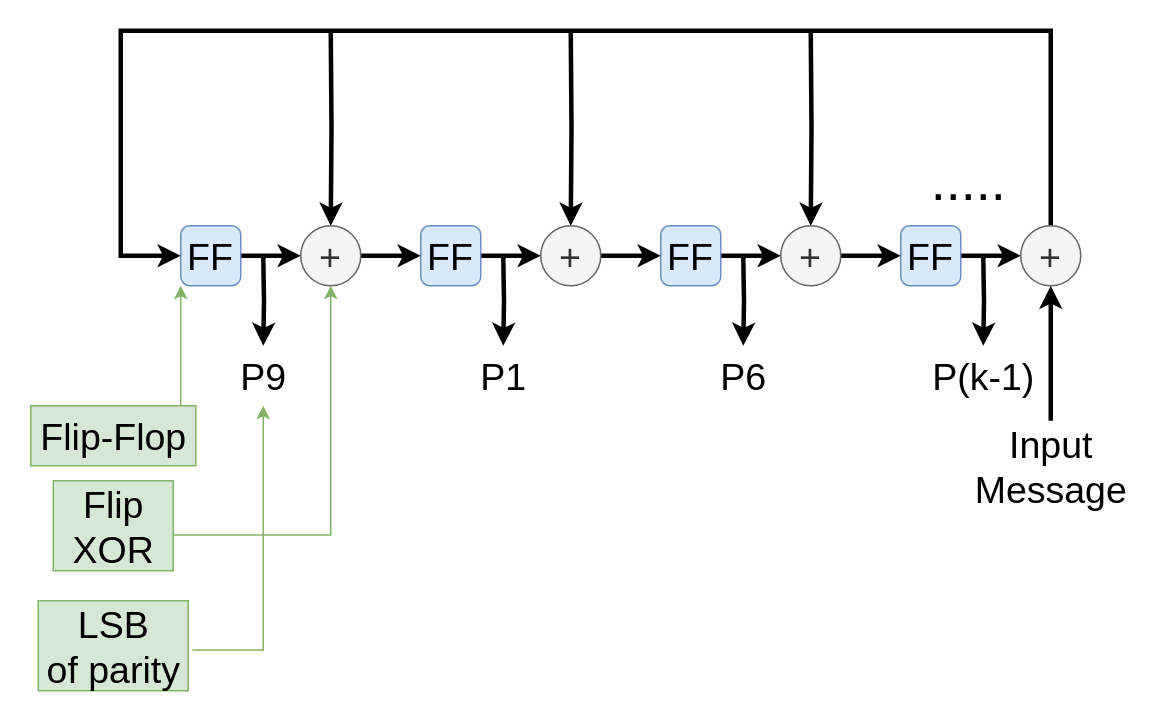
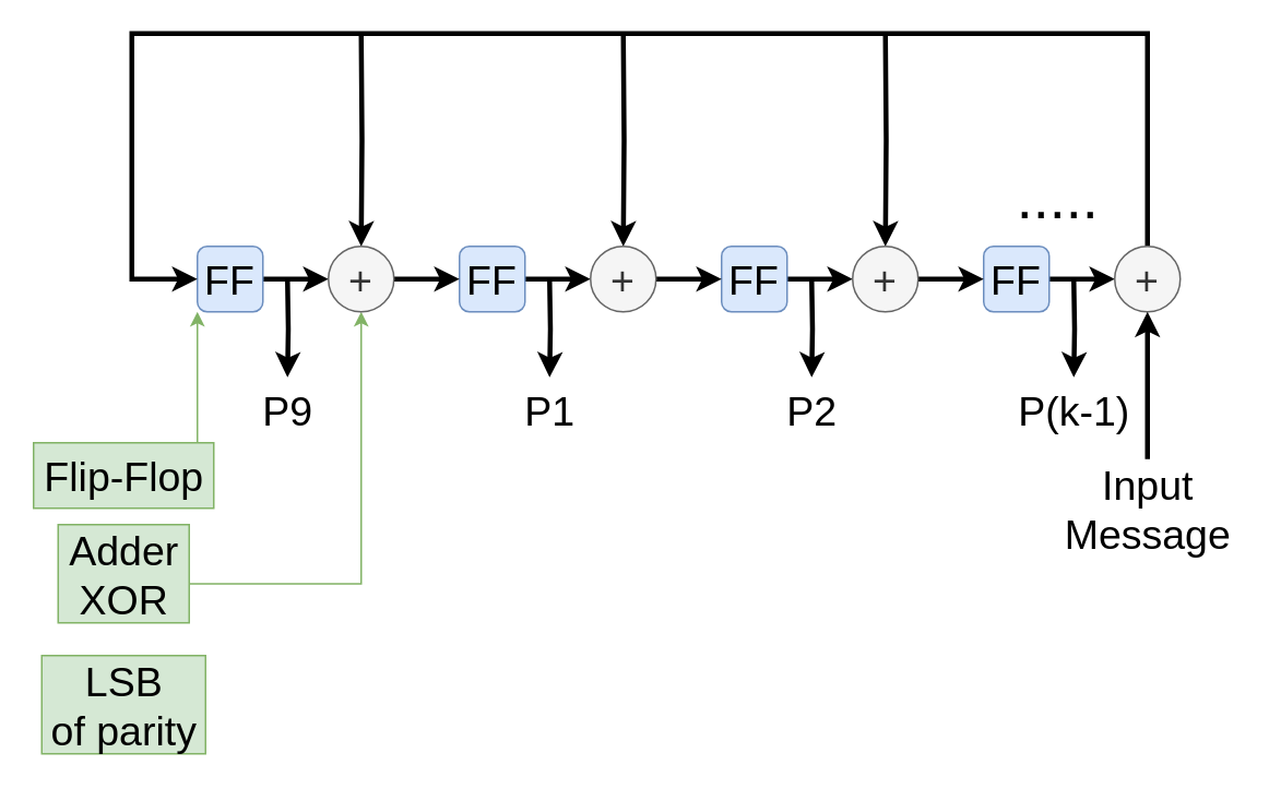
- <mxCell id="31" value="P6" style="text;html=1;align=center;verticalAlign=middle;resizable=0;points=[];autosize=1;fontSize=25;" vertex="1" parent="1"><mxGeometry x="470" y="230" width="50" height="40" as="geometry" /></mxCell>
+ <mxCell id="31" value="P2" style="text;html=1;align=center;verticalAlign=middle;resizable=0;points=[];autosize=1;fontSize=25;" vertex="1" parent="1"><mxGeometry x="470" y="230" width="50" height="40" as="geometry" /></mxCell>
- <mxCell id="36" value="Flip&lt;br&gt;XOR" style="text;html=1;align=center;verticalAlign=middle;resizable=0;points=[];autosize=1;fontSize=25;fillColor=#d5e8d4;strokeColor=#82b366;" vertex="1" parent="1"><mxGeometry x="35" y="320" width="80" height="60" as="geometry" /></mxCell>
+ <mxCell id="36" value="Adder&lt;br&gt;XOR" style="text;html=1;align=center;verticalAlign=middle;resizable=0;points=[];autosize=1;fontSize=25;fillColor=#d5e8d4;strokeColor=#82b366;" vertex="1" parent="1"><mxGeometry x="35" y="320" width="80" height="60" as="geometry" /></mxCell>
- <mxCell id="26" style="edgeStyle=orthogonalEdgeStyle;rounded=0;orthogonalLoop=1;jettySize=auto;html=1;strokeWidth=1;fontSize=25;exitX=1.027;exitY=0.547;exitDx=0;exitDy=0;exitPerimeter=0;fillColor=#d5e8d4;strokeColor=#82b366;" edge="1" parent="1" source="37" target="27"><mxGeometry relative="1" as="geometry"><Array as="points"><mxPoint x="175" y="433" /></Array></mxGeometry></mxCell>
